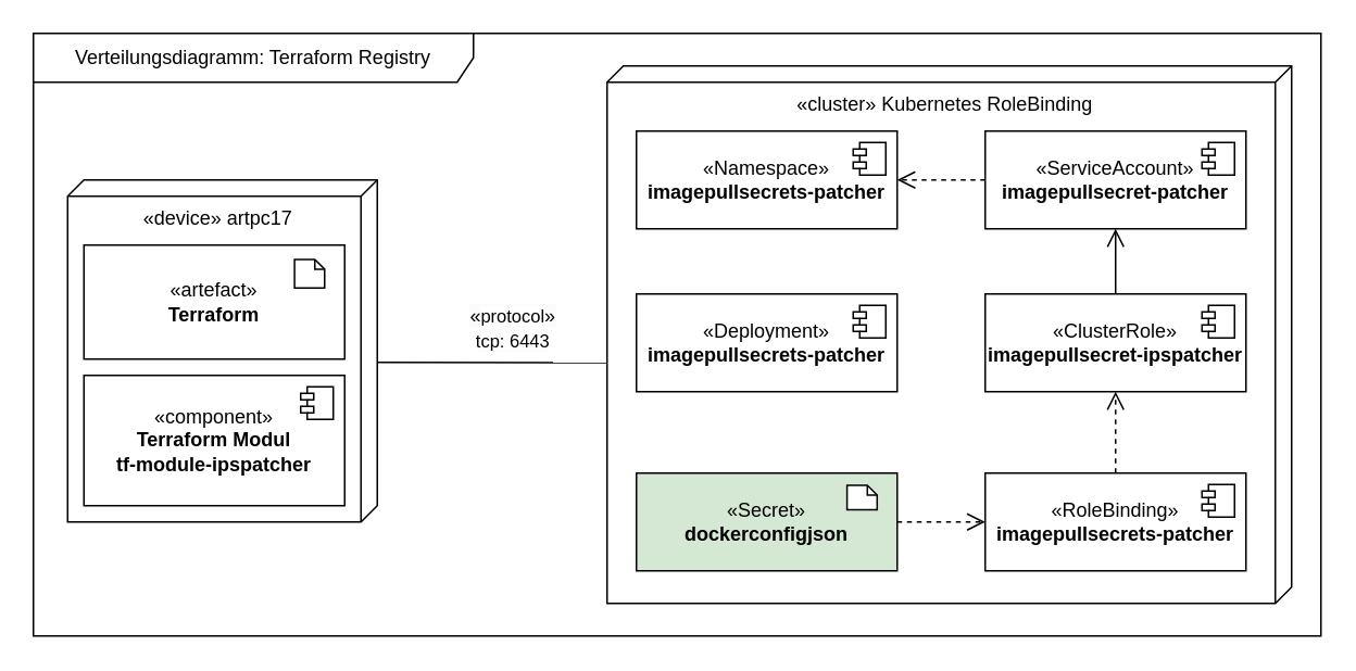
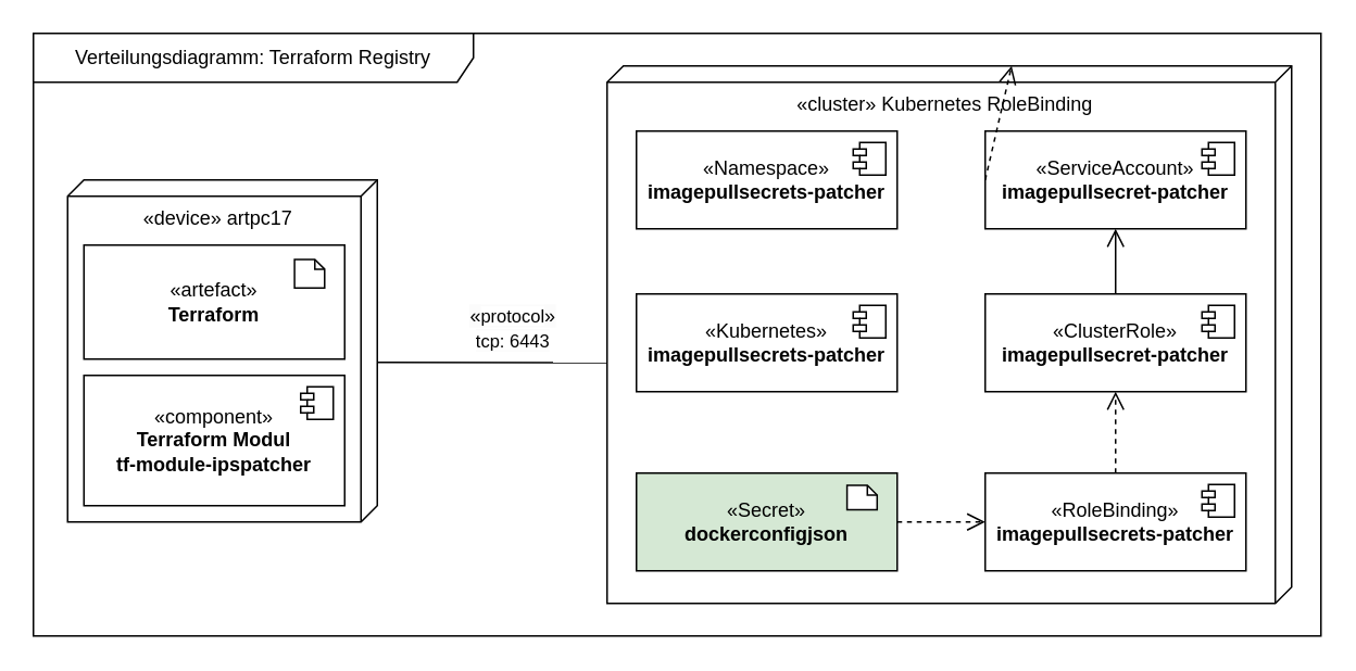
- <mxCell id="22" style="rounded=0;orthogonalLoop=1;jettySize=auto;html=1;dashed=1;endArrow=open;endFill=0;strokeWidth=1;endSize=9;startSize=6;entryX=1;entryY=0.5;entryDx=0;entryDy=0;exitX=0;exitY=0.5;exitDx=0;exitDy=0;" edge="1" parent="10" source="14" target="12"><mxGeometry relative="1" as="geometry"><mxPoint x="530" y="162" as="sourcePoint" /><mxPoint x="540" y="200" as="targetPoint" /></mxGeometry></mxCell>
+ <mxCell id="22" style="rounded=0;orthogonalLoop=1;jettySize=auto;html=1;dashed=1;endArrow=open;endFill=0;strokeWidth=1;endSize=9;startSize=6;exitX=0;exitY=0.5;exitDx=0;exitDy=0;" edge="1" parent="10" source="14" target="11"><mxGeometry relative="1" as="geometry"><mxPoint x="530" y="162" as="sourcePoint" /><mxPoint x="540" y="200" as="targetPoint" /></mxGeometry></mxCell>
- <mxCell id="27" value="«Deployment»&lt;b&gt;&lt;br&gt;imagepullsecrets-patcher&lt;/b&gt;" style="html=1;dropTarget=0;whiteSpace=wrap;" vertex="1" parent="10"><mxGeometry x="370" y="160" width="160" height="60" as="geometry" /></mxCell>
+ <mxCell id="27" value="«Kubernetes»&lt;b&gt;&lt;br&gt;imagepullsecrets-patcher&lt;/b&gt;" style="html=1;dropTarget=0;whiteSpace=wrap;" vertex="1" parent="10"><mxGeometry x="370" y="160" width="160" height="60" as="geometry" /></mxCell>
- <mxCell id="16" value="«ClusterRole»&lt;b&gt;&lt;br&gt;imagepullsecret-ipspatcher&lt;/b&gt;" style="html=1;dropTarget=0;whiteSpace=wrap;" vertex="1" parent="10"><mxGeometry x="584" y="160" width="160" height="60" as="geometry" /></mxCell>
+ <mxCell id="16" value="«ClusterRole»&lt;b&gt;&lt;br&gt;imagepullsecret-patcher&lt;/b&gt;" style="html=1;dropTarget=0;whiteSpace=wrap;" vertex="1" parent="10"><mxGeometry x="584" y="160" width="160" height="60" as="geometry" /></mxCell>
